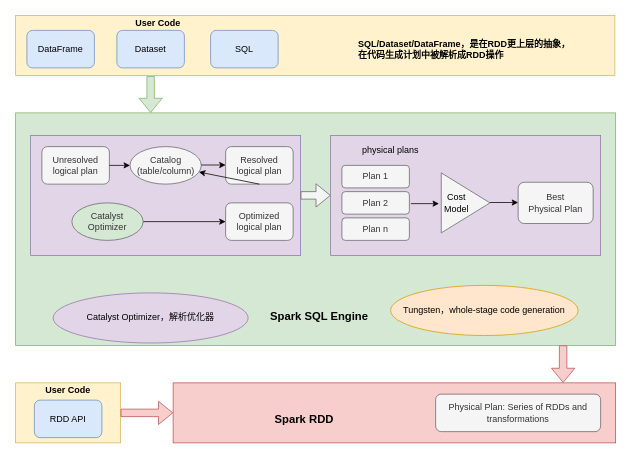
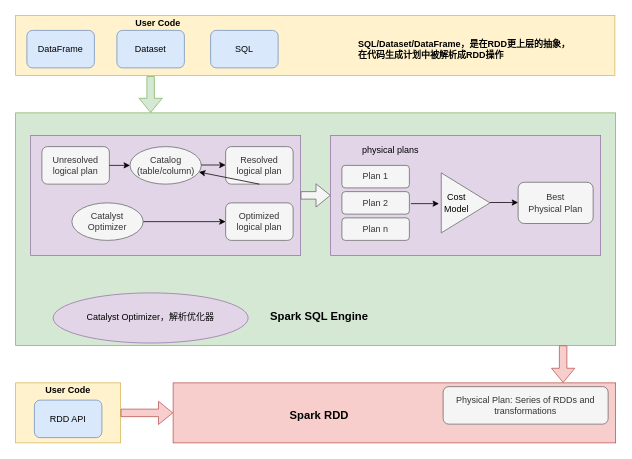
- <mxCell id="16" value="Catalyst&lt;br&gt;Optimizer" style="ellipse;whiteSpace=wrap;html=1;fillColor=#d5e8d4;strokeColor=#666666;fontColor=#333333;" parent="1" vertex="1"><mxGeometry x="95" y="270" width="95" height="50" as="geometry" /></mxCell>
+ <mxCell id="16" value="Catalyst&lt;br&gt;Optimizer" style="ellipse;whiteSpace=wrap;html=1;fillColor=#f5f5f5;strokeColor=#666666;fontColor=#333333;" parent="1" vertex="1"><mxGeometry x="95" y="270" width="95" height="50" as="geometry" /></mxCell>
- <mxCell id="29" value="Tungsten，whole-stage code generation" style="ellipse;whiteSpace=wrap;html=1;fillColor=#ffe6cc;strokeColor=#d79b00;" vertex="1" parent="1"><mxGeometry x="520" y="380" width="250" height="66.88" as="geometry" /></mxCell>
- <mxCell id="31" value="&lt;span&gt;Physical Plan: Series of RDDs and transformations&lt;/span&gt;" style="rounded=1;whiteSpace=wrap;html=1;align=center;fillColor=#f5f5f5;strokeColor=#666666;fontColor=#333333;" vertex="1" parent="1"><mxGeometry x="580" y="525" width="220" height="50" as="geometry" /></mxCell>
+ <mxCell id="31" value="&lt;span&gt;Physical Plan: Series of RDDs and transformations&lt;/span&gt;" style="rounded=1;whiteSpace=wrap;html=1;align=center;fillColor=#f5f5f5;strokeColor=#666666;fontColor=#333333;" vertex="1" parent="1"><mxGeometry x="590" y="515" width="220" height="50" as="geometry" /></mxCell>
- <mxCell id="32" value="Spark RDD" style="text;html=1;strokeColor=none;fillColor=none;align=center;verticalAlign=middle;whiteSpace=wrap;rounded=0;fontStyle=1;fontSize=15;" vertex="1" parent="1"><mxGeometry x="345" y="548" width="120" height="20" as="geometry" /></mxCell>
+ <mxCell id="32" value="Spark RDD" style="text;html=1;strokeColor=none;fillColor=none;align=center;verticalAlign=middle;whiteSpace=wrap;rounded=0;fontStyle=1;fontSize=15;" vertex="1" parent="1"><mxGeometry x="365" y="543" width="120" height="20" as="geometry" /></mxCell>
